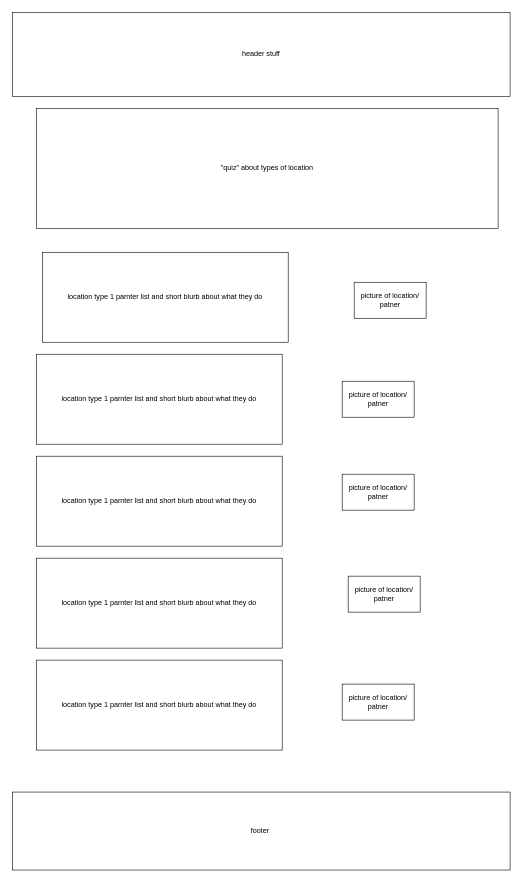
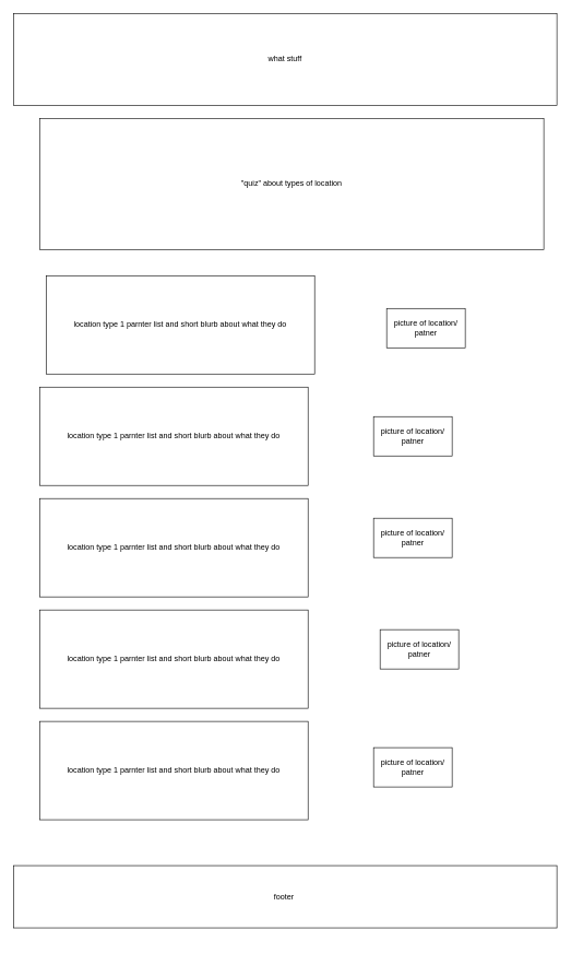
- <mxCell id="2" value="header stuff" style="rounded=0;whiteSpace=wrap;html=1;" vertex="1" parent="1"><mxGeometry x="20" y="20" width="830" height="140" as="geometry" /></mxCell>
+ <mxCell id="2" value="what stuff" style="rounded=0;whiteSpace=wrap;html=1;" vertex="1" parent="1"><mxGeometry x="20" y="20" width="830" height="140" as="geometry" /></mxCell>
- <mxCell id="14" value="footer&amp;nbsp;" style="rounded=0;whiteSpace=wrap;html=1;" vertex="1" parent="1"><mxGeometry x="20" y="1320" width="830" height="130" as="geometry" /></mxCell>
+ <mxCell id="14" value="footer&amp;nbsp;" style="rounded=0;whiteSpace=wrap;html=1;" vertex="1" parent="1"><mxGeometry x="20" y="1320" width="830" height="95" as="geometry" /></mxCell>
